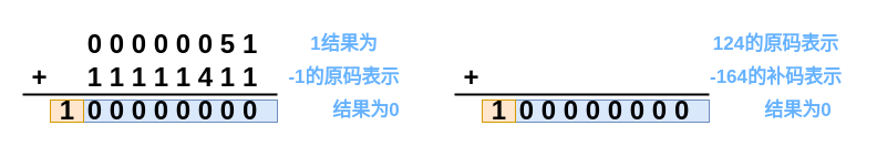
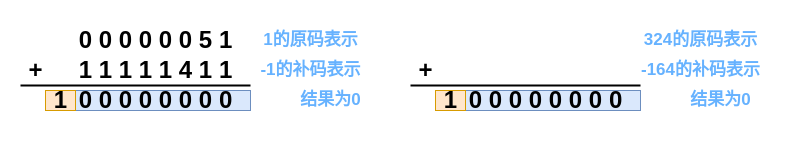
- <mxCell id="10" value="&lt;font color=&quot;#66b2ff&quot; style=&quot;font-size: 17px&quot;&gt;1结果为&lt;/font&gt;" style="text;strokeColor=none;fillColor=none;html=1;fontSize=17;fontStyle=1;verticalAlign=middle;align=center;" vertex="1" parent="2"><mxGeometry x="240" width="100" height="40" as="geometry" /></mxCell>
+ <mxCell id="10" value="&lt;font color=&quot;#66b2ff&quot; style=&quot;font-size: 17px&quot;&gt;1的原码表示&lt;/font&gt;" style="text;strokeColor=none;fillColor=none;html=1;fontSize=17;fontStyle=1;verticalAlign=middle;align=center;" vertex="1" parent="2"><mxGeometry x="240" width="100" height="40" as="geometry" /></mxCell>
- <mxCell id="19" value="&lt;font color=&quot;#66b2ff&quot; style=&quot;font-size: 17px&quot;&gt;124的原码表示&lt;/font&gt;" style="text;strokeColor=none;fillColor=none;html=1;fontSize=17;fontStyle=1;verticalAlign=middle;align=center;" vertex="1" parent="13"><mxGeometry x="240" width="100" height="40" as="geometry" /></mxCell>
+ <mxCell id="19" value="&lt;font color=&quot;#66b2ff&quot; style=&quot;font-size: 17px&quot;&gt;324的原码表示&lt;/font&gt;" style="text;strokeColor=none;fillColor=none;html=1;fontSize=17;fontStyle=1;verticalAlign=middle;align=center;" vertex="1" parent="13"><mxGeometry x="240" width="100" height="40" as="geometry" /></mxCell>
- <mxCell id="11" value="&lt;font color=&quot;#66b2ff&quot; style=&quot;font-size: 17px&quot;&gt;-1的原码表示&lt;/font&gt;" style="text;strokeColor=none;fillColor=none;html=1;fontSize=17;fontStyle=1;verticalAlign=middle;align=center;" vertex="1" parent="2"><mxGeometry x="240" y="30" width="100" height="40" as="geometry" /></mxCell>
+ <mxCell id="11" value="&lt;font color=&quot;#66b2ff&quot; style=&quot;font-size: 17px&quot;&gt;-1的补码表示&lt;/font&gt;" style="text;strokeColor=none;fillColor=none;html=1;fontSize=17;fontStyle=1;verticalAlign=middle;align=center;" vertex="1" parent="2"><mxGeometry x="240" y="30" width="100" height="40" as="geometry" /></mxCell>
